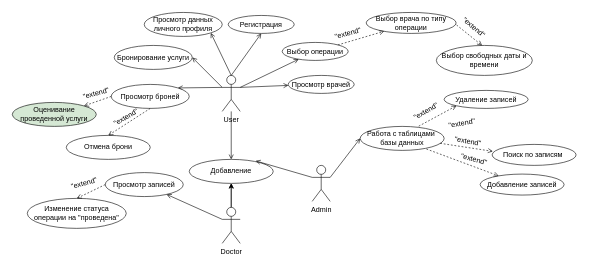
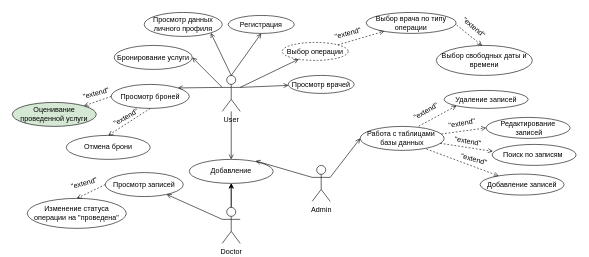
- <mxCell id="10" value="Выбор операции" style="ellipse;whiteSpace=wrap;html=1;" vertex="1" parent="1"><mxGeometry x="470" y="70" width="110" height="30" as="geometry" /></mxCell>
+ <mxCell id="10" value="Выбор операции" style="ellipse;whiteSpace=wrap;html=1;dashed=1;" vertex="1" parent="1"><mxGeometry x="470" y="70" width="110" height="30" as="geometry" /></mxCell>
+ <mxCell id="26" value="Редактирование&lt;br&gt;&amp;nbsp;записей" style="ellipse;whiteSpace=wrap;html=1;" vertex="1" parent="1"><mxGeometry x="810" y="195" width="140" height="35" as="geometry" /></mxCell>
+ <mxCell id="47" value="" style="endArrow=open;dashed=1;html=1;rounded=0;fontSize=12;endFill=0;entryX=0;entryY=0.5;entryDx=0;entryDy=0;exitX=0.968;exitY=0.316;exitDx=0;exitDy=0;exitPerimeter=0;" edge="1" parent="1" source="24" target="26"><mxGeometry width="50" height="50" relative="1" as="geometry"><mxPoint x="730" y="230" as="sourcePoint" /><mxPoint x="780" y="180" as="targetPoint" /></mxGeometry></mxCell>
